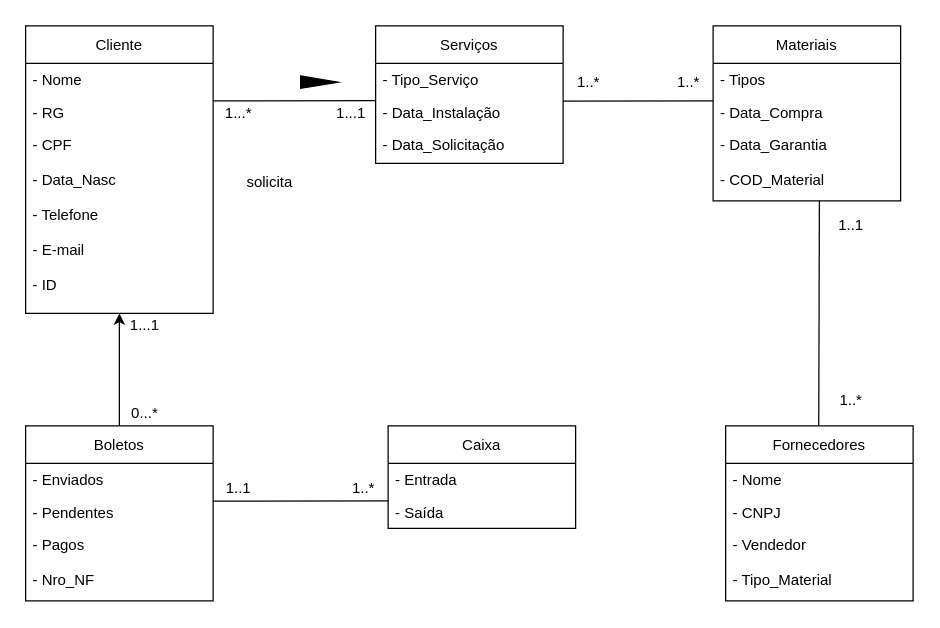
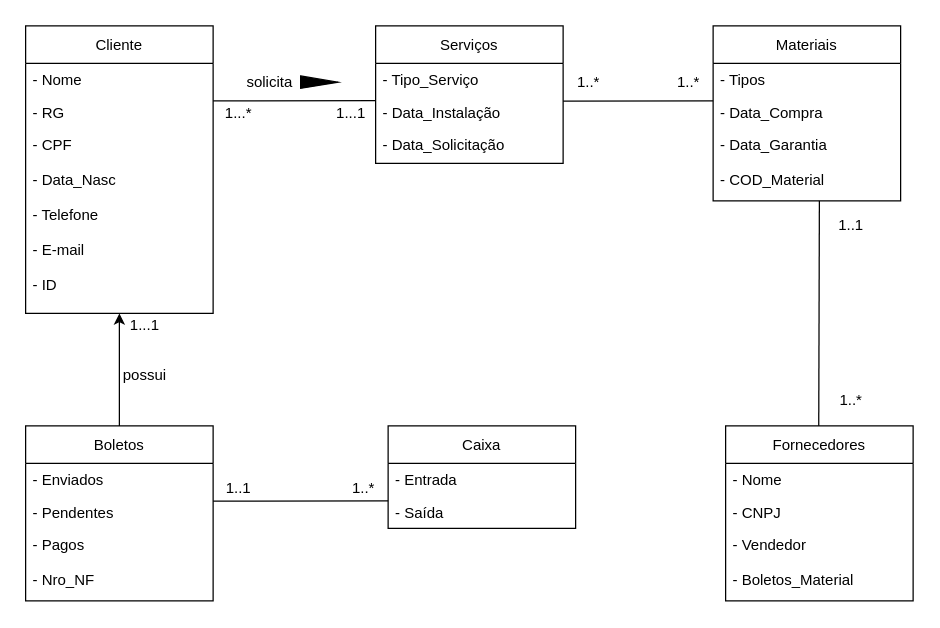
- <mxCell id="29" value="solicita" style="text;html=1;align=center;verticalAlign=middle;resizable=0;points=[];autosize=1;strokeColor=none;fillColor=none;" vertex="1" parent="1"><mxGeometry x="190" y="135" width="50" height="20" as="geometry" /></mxCell>
+ <mxCell id="29" value="solicita" style="text;html=1;align=center;verticalAlign=middle;resizable=0;points=[];autosize=1;strokeColor=none;fillColor=none;" vertex="1" parent="1"><mxGeometry x="190" y="55" width="50" height="20" as="geometry" /></mxCell>
+ <mxCell id="32" value="possui" style="text;html=1;align=center;verticalAlign=middle;resizable=0;points=[];autosize=1;strokeColor=none;fillColor=none;" vertex="1" parent="1"><mxGeometry x="90" y="290" width="50" height="20" as="geometry" /></mxCell>
- <mxCell id="33" value="0...*" style="text;html=1;align=center;verticalAlign=middle;resizable=0;points=[];autosize=1;strokeColor=none;fillColor=none;" vertex="1" parent="1"><mxGeometry x="95" y="320" width="40" height="20" as="geometry" /></mxCell>
- <mxCell id="13" value="- Vendedor&#10;&#10;- Tipo_Material" style="text;strokeColor=none;fillColor=none;align=left;verticalAlign=top;spacingLeft=4;spacingRight=4;overflow=hidden;rotatable=0;points=[[0,0.5],[1,0.5]];portConstraint=eastwest;" parent="10" vertex="1"><mxGeometry y="82" width="150" height="58" as="geometry" /></mxCell>
+ <mxCell id="13" value="- Vendedor&#10;&#10;- Boletos_Material" style="text;strokeColor=none;fillColor=none;align=left;verticalAlign=top;spacingLeft=4;spacingRight=4;overflow=hidden;rotatable=0;points=[[0,0.5],[1,0.5]];portConstraint=eastwest;" parent="10" vertex="1"><mxGeometry y="82" width="150" height="58" as="geometry" /></mxCell>
